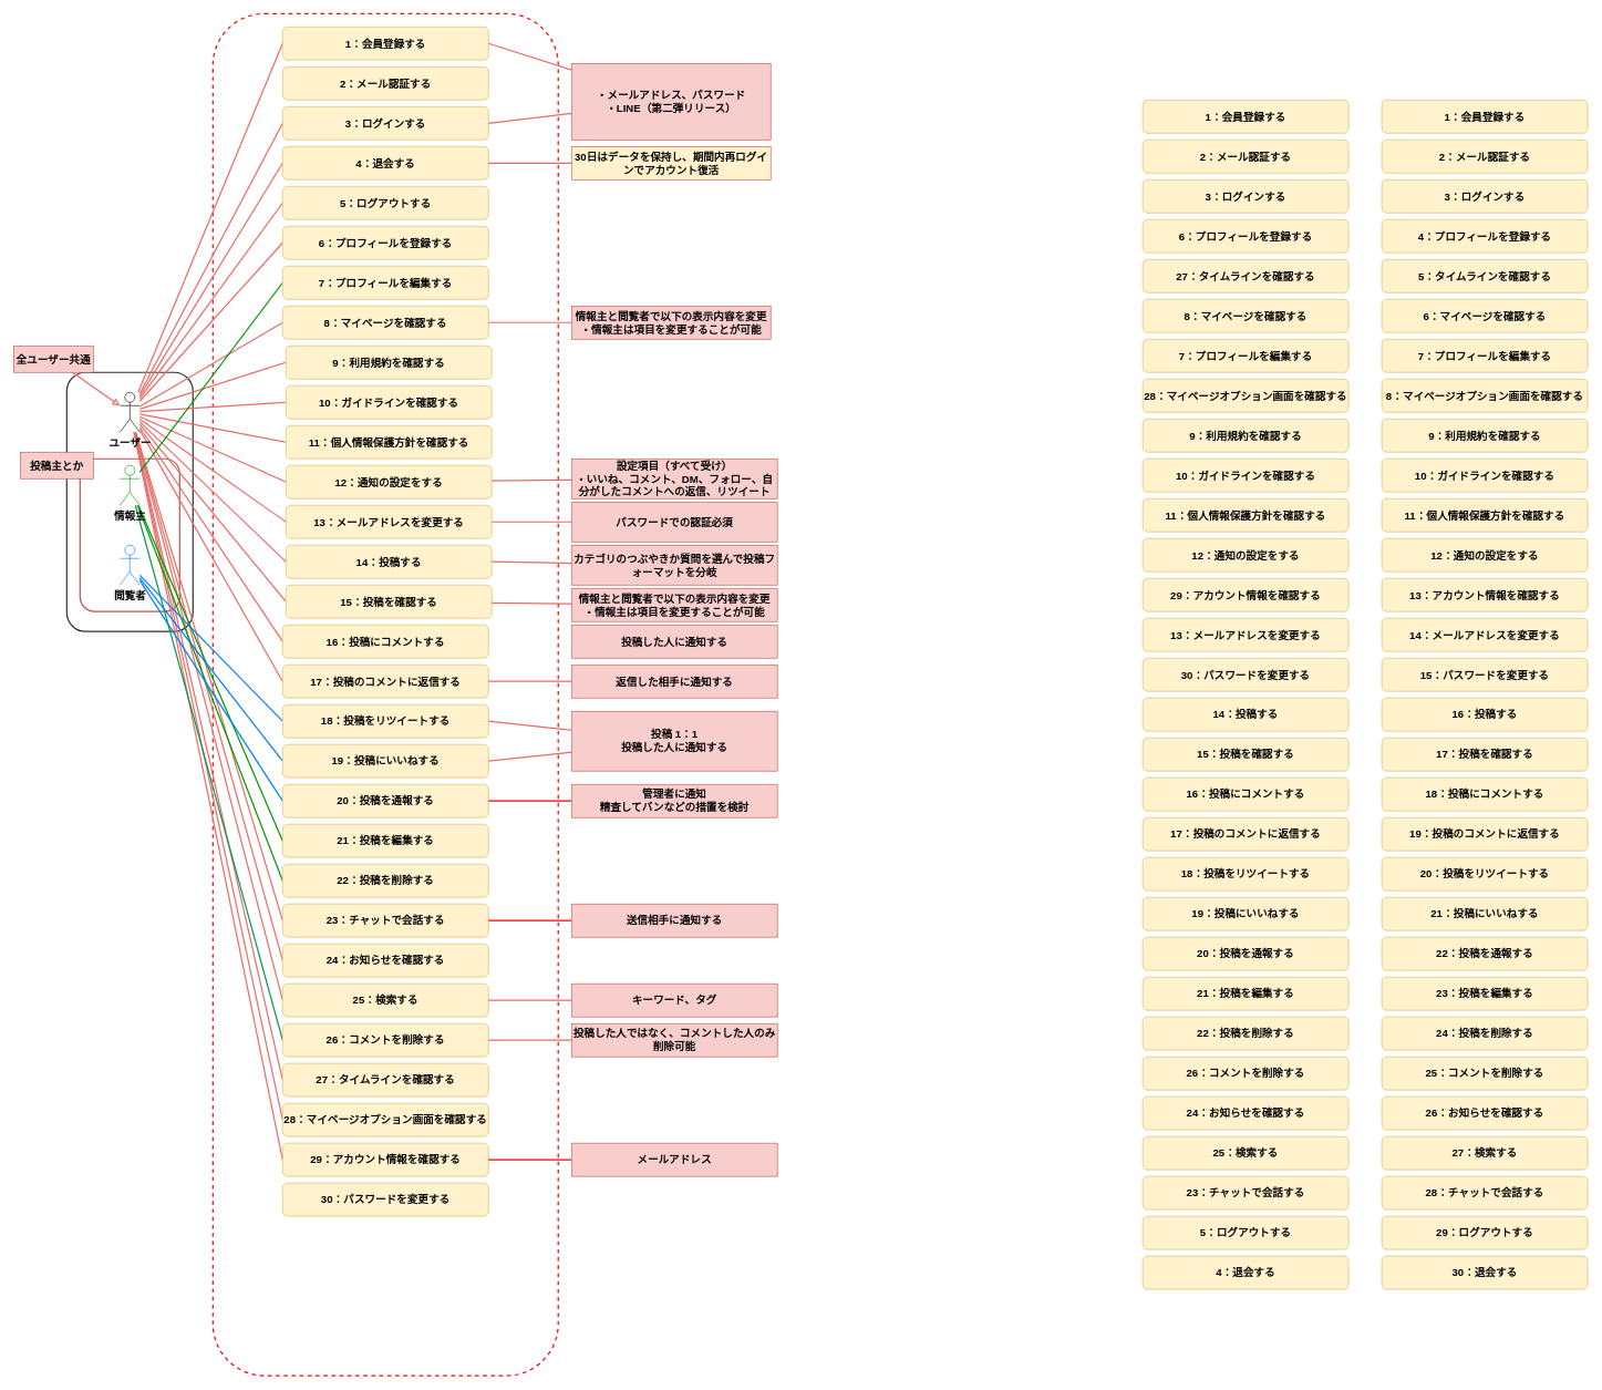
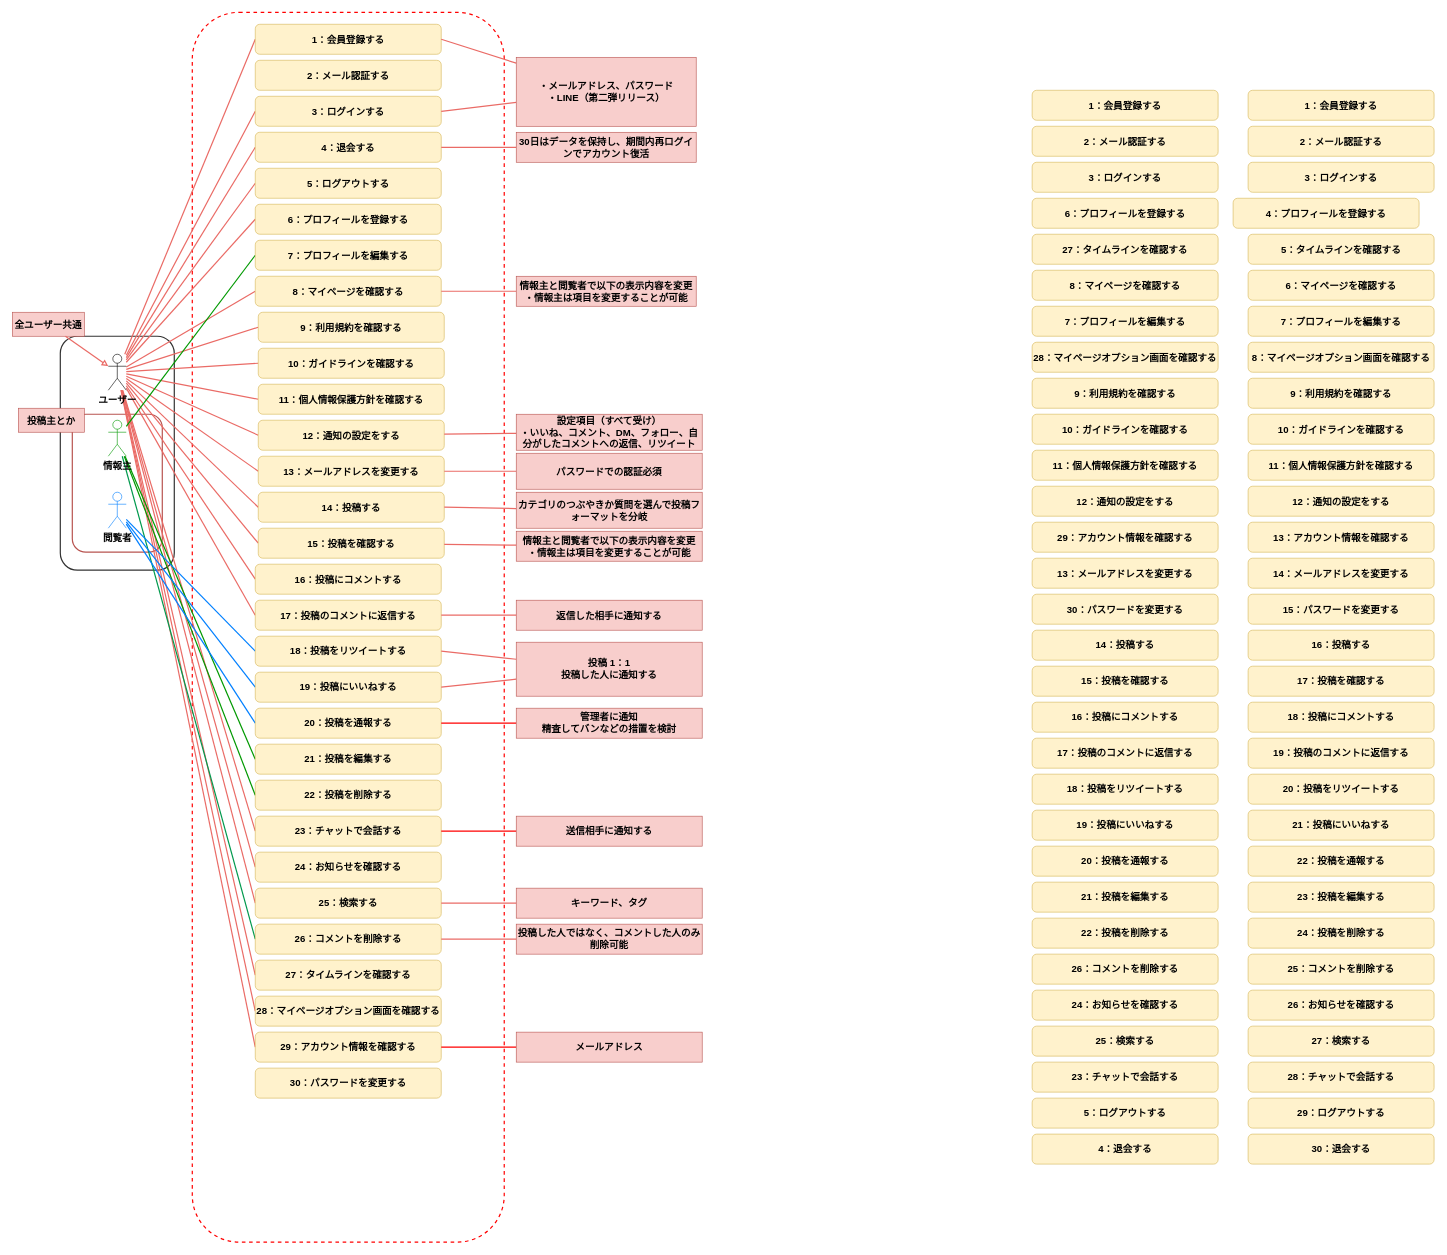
- <mxCell id="65" value="30日はデータを保持し、期間内再ログインでアカウント復活" style="rounded=0;whiteSpace=wrap;html=1;strokeColor=#b85450;align=center;verticalAlign=middle;fontFamily=Helvetica;fontSize=16;fontColor=default;fontStyle=1;labelBackgroundColor=none;fillColor=#fff2cc;" parent="1" vertex="1"><mxGeometry x="860" y="220" width="300" height="50" as="geometry" /></mxCell>
+ <mxCell id="65" value="30日はデータを保持し、期間内再ログインでアカウント復活" style="rounded=0;whiteSpace=wrap;html=1;strokeColor=#b85450;align=center;verticalAlign=middle;fontFamily=Helvetica;fontSize=16;fontColor=default;fontStyle=1;labelBackgroundColor=none;fillColor=#f8cecc;" parent="1" vertex="1"><mxGeometry x="860" y="220" width="300" height="50" as="geometry" /></mxCell>
- <mxCell id="126" value="4：プロフィールを登録する" style="rounded=1;whiteSpace=wrap;html=1;strokeColor=#d6b656;align=center;verticalAlign=middle;fontFamily=Helvetica;fontSize=16;fontStyle=1;fillColor=#fff2cc;" vertex="1" parent="1"><mxGeometry x="2080" y="330" width="310" height="50" as="geometry" /></mxCell>
+ <mxCell id="126" value="4：プロフィールを登録する" style="rounded=1;whiteSpace=wrap;html=1;strokeColor=#d6b656;align=center;verticalAlign=middle;fontFamily=Helvetica;fontSize=16;fontStyle=1;fillColor=#fff2cc;" vertex="1" parent="1"><mxGeometry x="2055" y="330" width="310" height="50" as="geometry" /></mxCell>
- <mxCell id="156" value="投稿した人に通知する" style="rounded=0;whiteSpace=wrap;html=1;strokeColor=#b85450;align=center;verticalAlign=middle;fontFamily=Helvetica;fontSize=16;fontColor=default;fontStyle=1;labelBackgroundColor=none;fillColor=#f8cecc;" vertex="1" parent="1"><mxGeometry x="860" y="940" width="310" height="50" as="geometry" /></mxCell>
